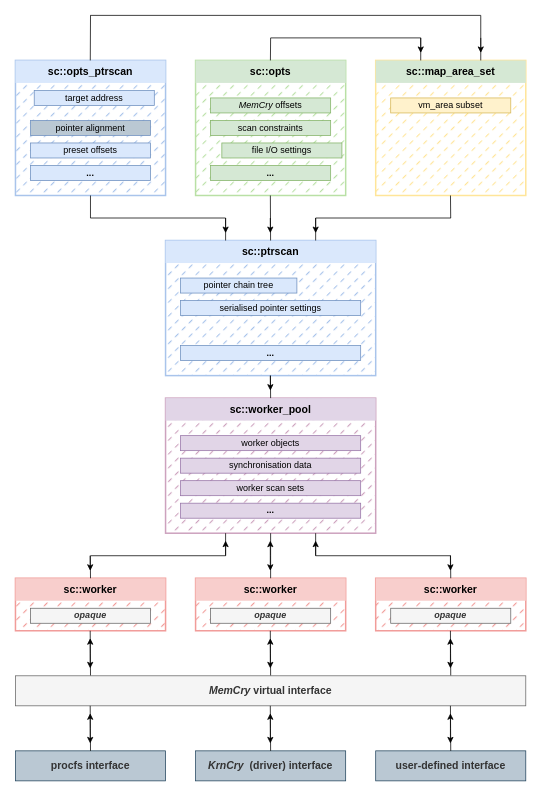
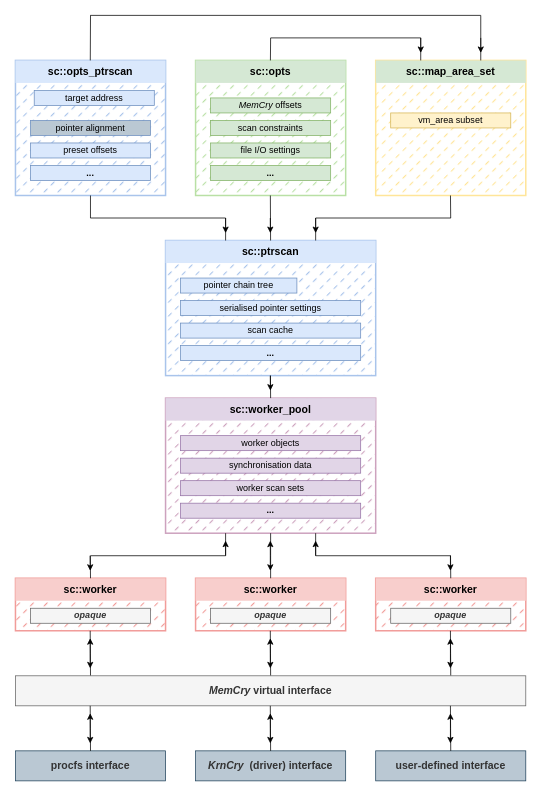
- <mxCell id="21" value="vm_area subset" style="rounded=0;whiteSpace=wrap;html=1;fillColor=#fff2cc;strokeColor=#d6b656;" vertex="1" parent="1"><mxGeometry x="520" y="130" width="160" height="20" as="geometry" /></mxCell>
+ <mxCell id="21" value="vm_area subset" style="rounded=0;whiteSpace=wrap;html=1;fillColor=#fff2cc;strokeColor=#d6b656;" vertex="1" parent="1"><mxGeometry x="520" y="150" width="160" height="20" as="geometry" /></mxCell>
- <mxCell id="15" value="file I/O settings" style="rounded=0;whiteSpace=wrap;html=1;fillColor=#d5e8d4;strokeColor=#82b366;" vertex="1" parent="1"><mxGeometry x="295" y="190" width="160" height="20" as="geometry" /></mxCell>
+ <mxCell id="15" value="file I/O settings" style="rounded=0;whiteSpace=wrap;html=1;fillColor=#d5e8d4;strokeColor=#82b366;" vertex="1" parent="1"><mxGeometry x="280" y="190" width="160" height="20" as="geometry" /></mxCell>
+ <mxCell id="25" value="scan cache" style="rounded=0;whiteSpace=wrap;html=1;fillColor=#dae8fc;strokeColor=#6c8ebf;" vertex="1" parent="1"><mxGeometry x="240" y="430" width="240" height="20" as="geometry" /></mxCell>
